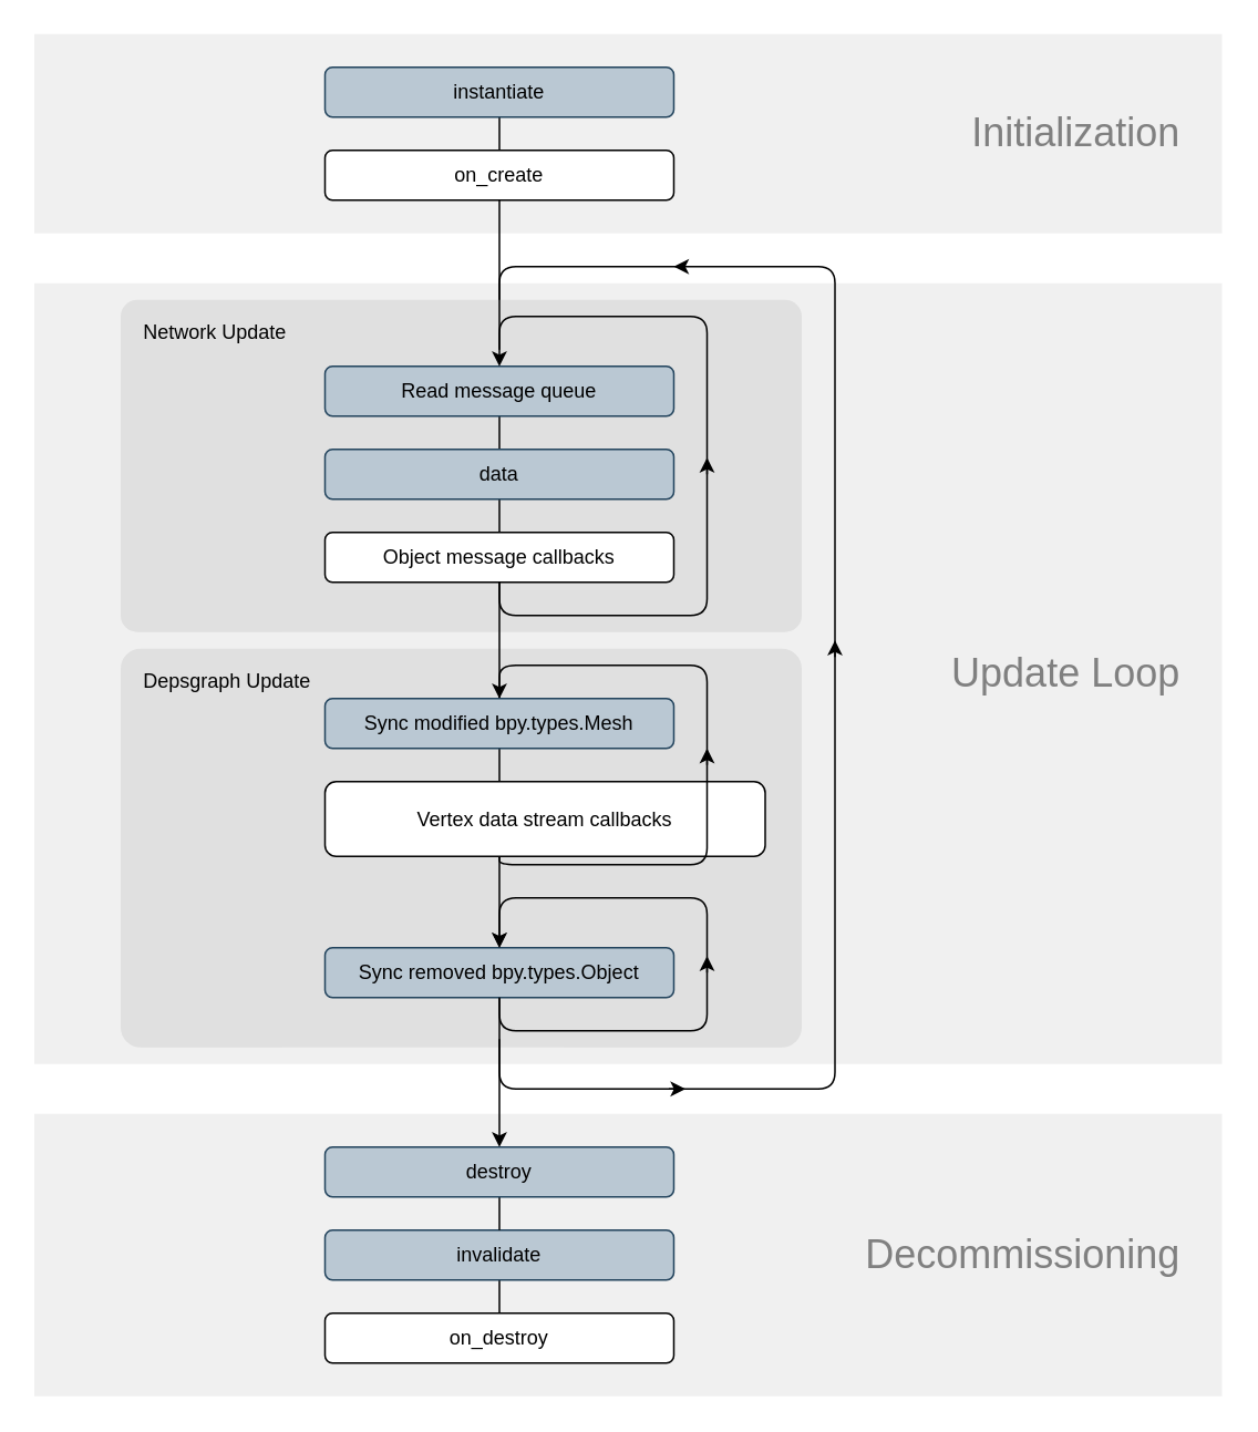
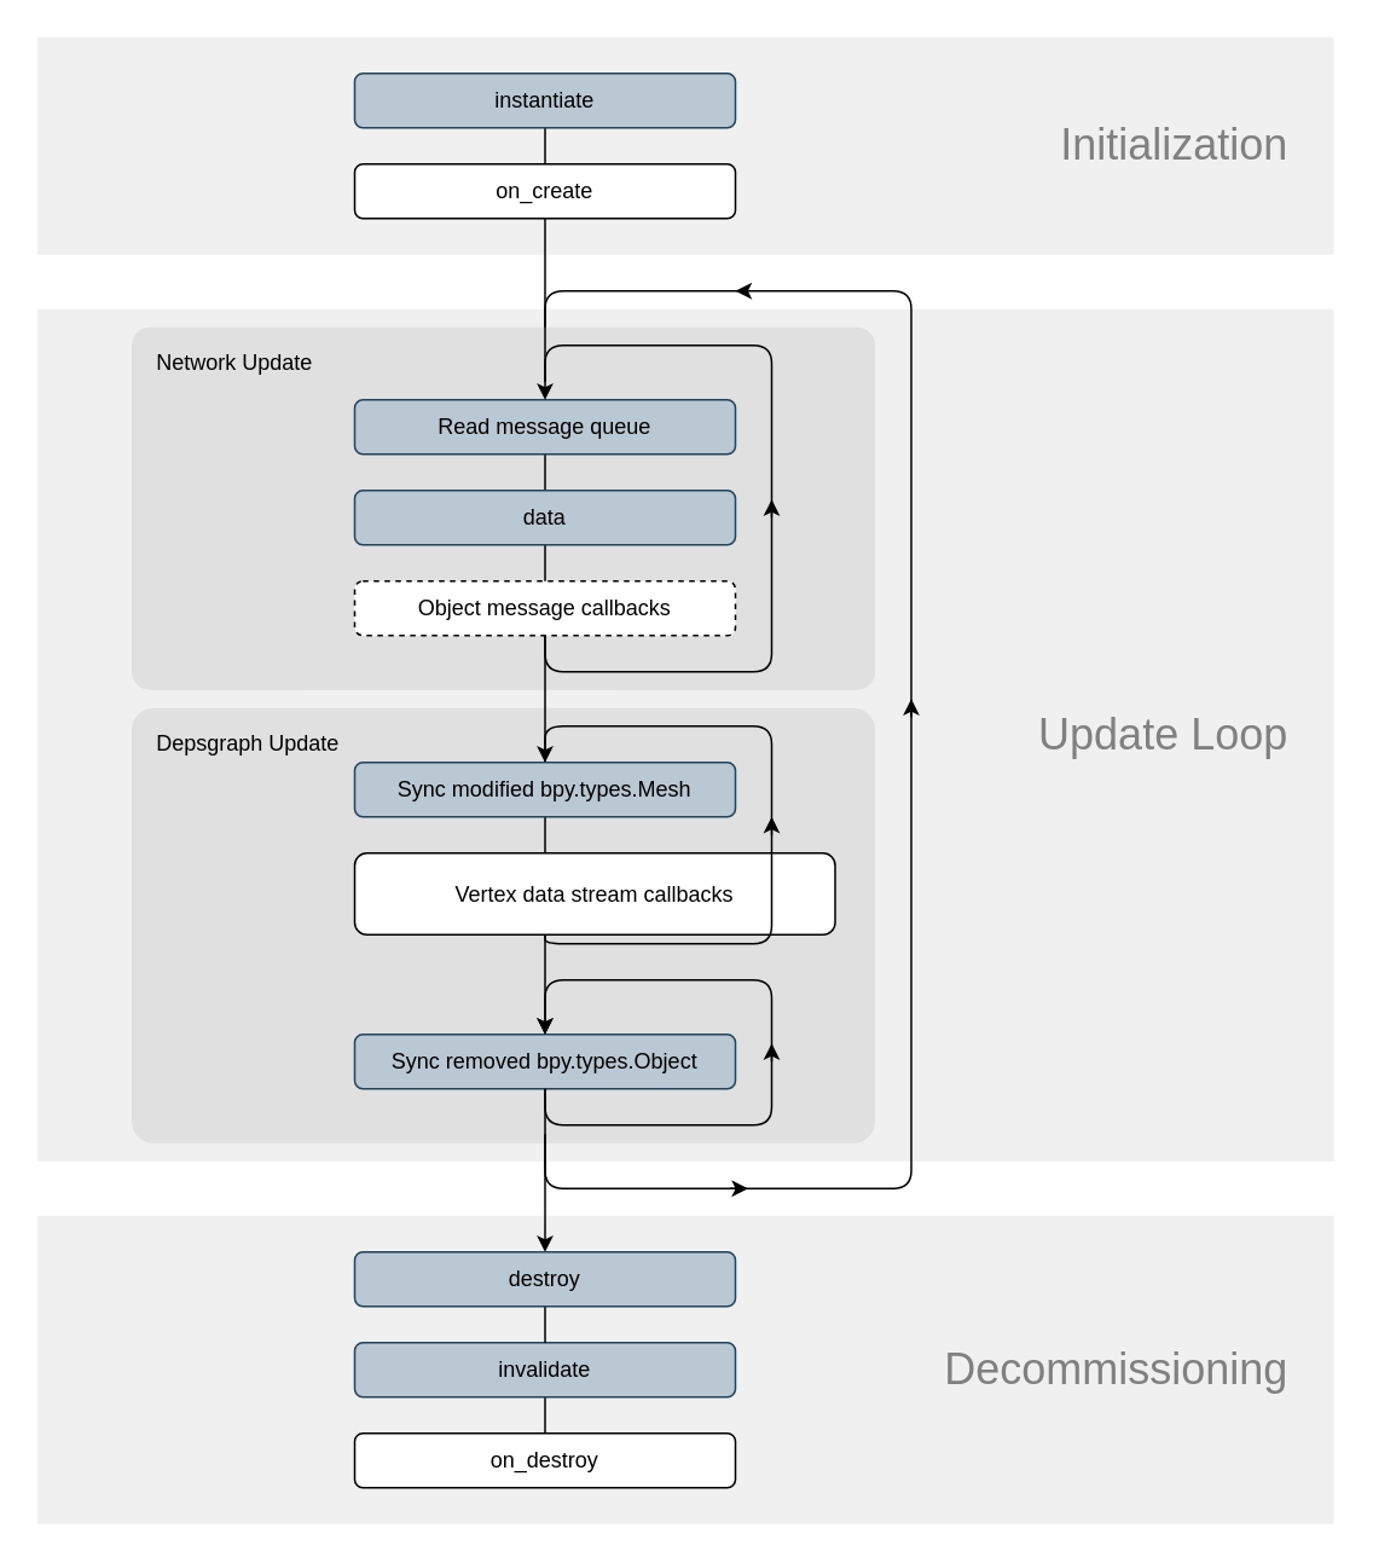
- <mxCell id="18" value="Object message callbacks" style="rounded=1;whiteSpace=wrap;html=1;" vertex="1" parent="1"><mxGeometry x="195" y="320" width="210" height="30" as="geometry" /></mxCell>
+ <mxCell id="18" value="Object message callbacks" style="rounded=1;whiteSpace=wrap;html=1;dashed=1;" vertex="1" parent="1"><mxGeometry x="195" y="320" width="210" height="30" as="geometry" /></mxCell>
